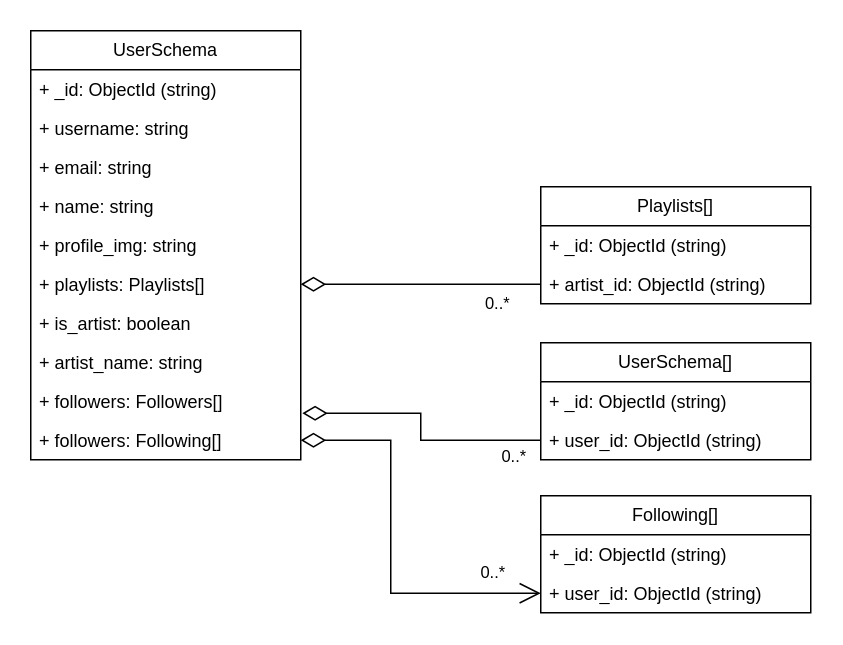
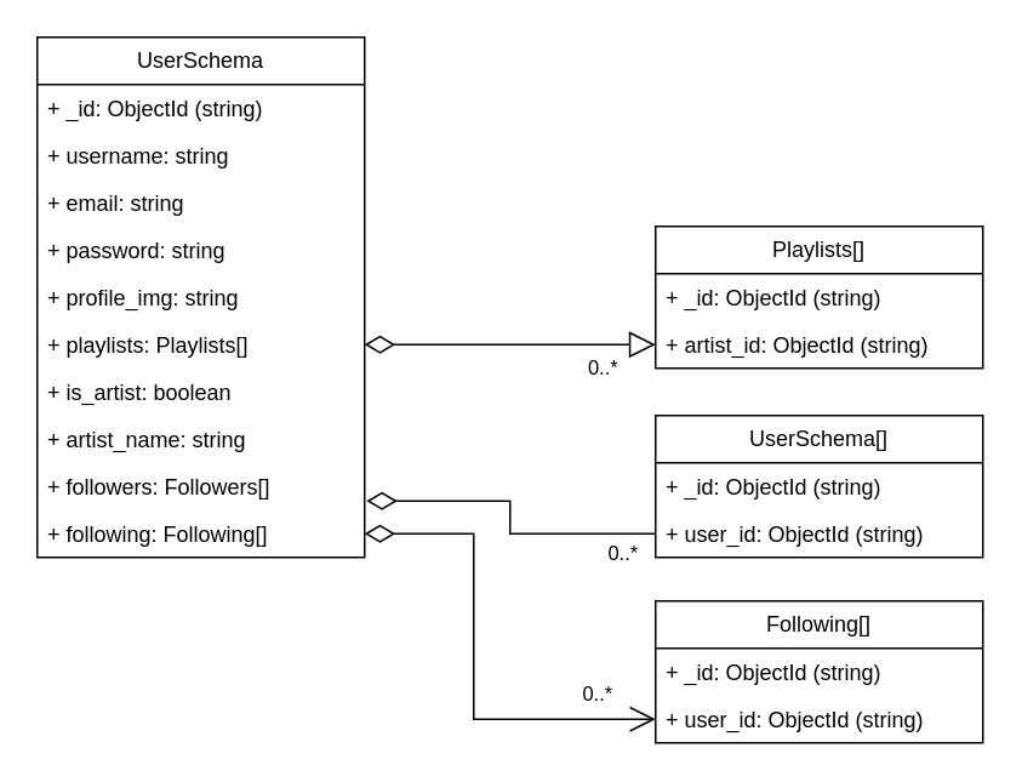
- <mxCell id="6" value="+ name: string" style="text;strokeColor=none;fillColor=none;align=left;verticalAlign=top;spacingLeft=4;spacingRight=4;overflow=hidden;rotatable=0;points=[[0,0.5],[1,0.5]];portConstraint=eastwest;whiteSpace=wrap;html=1;" vertex="1" parent="2"><mxGeometry y="104" width="180" height="26" as="geometry" /></mxCell>
+ <mxCell id="6" value="+ password: string" style="text;strokeColor=none;fillColor=none;align=left;verticalAlign=top;spacingLeft=4;spacingRight=4;overflow=hidden;rotatable=0;points=[[0,0.5],[1,0.5]];portConstraint=eastwest;whiteSpace=wrap;html=1;" vertex="1" parent="2"><mxGeometry y="104" width="180" height="26" as="geometry" /></mxCell>
- <mxCell id="13" value="" style="endArrow=none;html=1;endSize=12;startArrow=diamondThin;startSize=14;startFill=0;edgeStyle=orthogonalEdgeStyle;align=left;verticalAlign=bottom;rounded=0;endFill=0;entryX=0;entryY=0.5;entryDx=0;entryDy=0;" edge="1" parent="1" source="8" target="17"><mxGeometry x="0.5" y="160" relative="1" as="geometry"><mxPoint x="200" y="190" as="sourcePoint" /><mxPoint x="360" y="190" as="targetPoint" /><mxPoint as="offset" /></mxGeometry></mxCell>
+ <mxCell id="13" value="" style="endArrow=block;html=1;endSize=12;startArrow=diamondThin;startSize=14;startFill=0;edgeStyle=orthogonalEdgeStyle;align=left;verticalAlign=bottom;rounded=0;endFill=0;entryX=0;entryY=0.5;entryDx=0;entryDy=0;" edge="1" parent="1" source="8" target="17"><mxGeometry x="0.5" y="160" relative="1" as="geometry"><mxPoint x="200" y="190" as="sourcePoint" /><mxPoint x="360" y="190" as="targetPoint" /><mxPoint as="offset" /></mxGeometry></mxCell>
- <mxCell id="12" value="+ followers: Following[]" style="text;strokeColor=none;fillColor=none;align=left;verticalAlign=top;spacingLeft=4;spacingRight=4;overflow=hidden;rotatable=0;points=[[0,0.5],[1,0.5]];portConstraint=eastwest;whiteSpace=wrap;html=1;" vertex="1" parent="2"><mxGeometry y="260" width="180" height="26" as="geometry" /></mxCell>
+ <mxCell id="12" value="+ following: Following[]" style="text;strokeColor=none;fillColor=none;align=left;verticalAlign=top;spacingLeft=4;spacingRight=4;overflow=hidden;rotatable=0;points=[[0,0.5],[1,0.5]];portConstraint=eastwest;whiteSpace=wrap;html=1;" vertex="1" parent="2"><mxGeometry y="260" width="180" height="26" as="geometry" /></mxCell>
